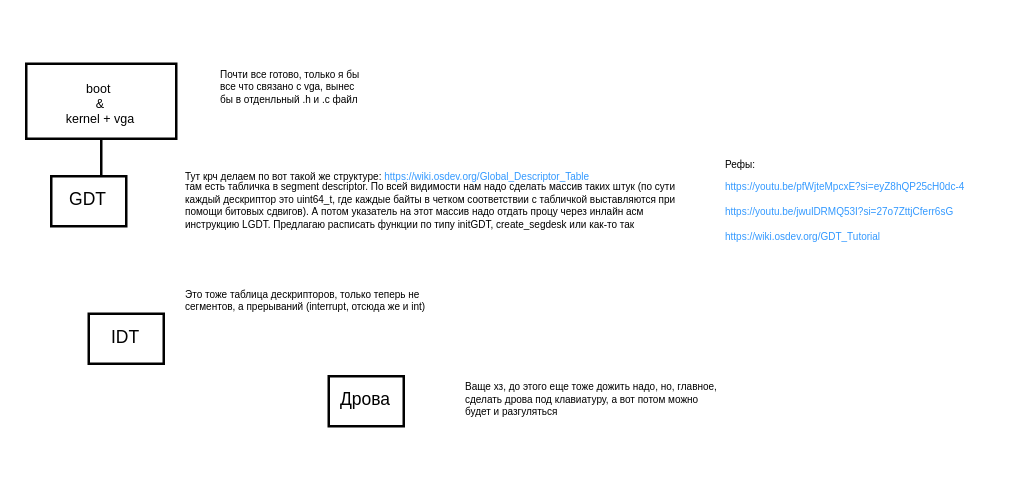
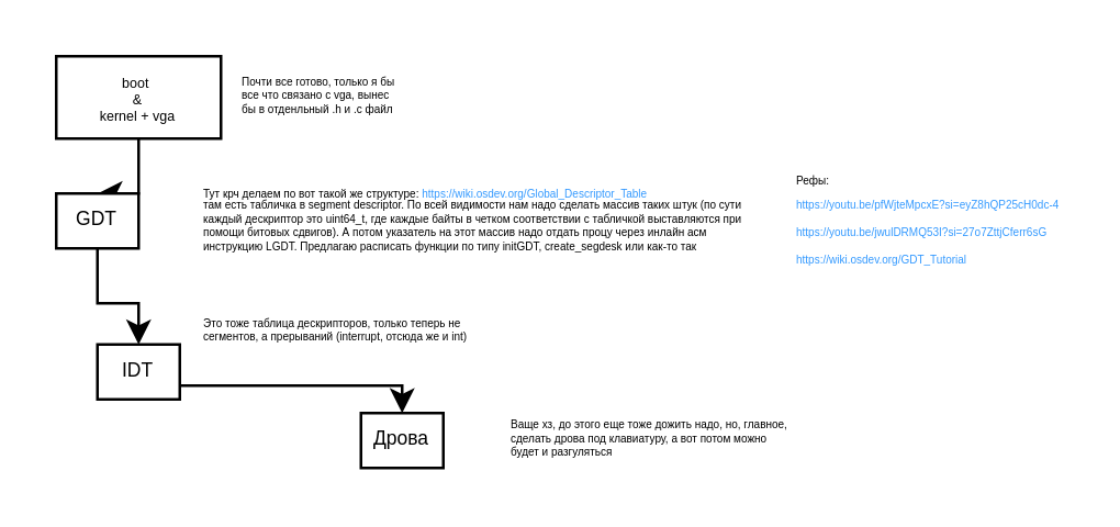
- <mxCell id="3" value="&lt;div&gt;boot&amp;nbsp;&lt;/div&gt;&lt;div&gt;&amp;amp;&lt;br&gt;&lt;/div&gt;&lt;div&gt;kernel + vga&lt;br&gt;&lt;/div&gt;" style="rounded=0;whiteSpace=wrap;html=1;fontSize=5;" vertex="1" parent="1"><mxGeometry x="10" y="25" width="60" height="30" as="geometry" /></mxCell>
+ <mxCell id="3" value="&lt;div&gt;boot&amp;nbsp;&lt;/div&gt;&lt;div&gt;&amp;amp;&lt;br&gt;&lt;/div&gt;&lt;div&gt;kernel + vga&lt;br&gt;&lt;/div&gt;" style="rounded=0;whiteSpace=wrap;html=1;fontSize=5;" vertex="1" parent="1"><mxGeometry x="20" y="20" width="60" height="30" as="geometry" /></mxCell>
+ <mxCell id="4" style="edgeStyle=orthogonalEdgeStyle;rounded=0;orthogonalLoop=1;jettySize=auto;html=1;entryX=0.5;entryY=0;entryDx=0;entryDy=0;" edge="1" parent="1" source="5" target="9"><mxGeometry relative="1" as="geometry" /></mxCell>
+ <mxCell id="8" style="edgeStyle=orthogonalEdgeStyle;rounded=0;orthogonalLoop=1;jettySize=auto;html=1;entryX=0.5;entryY=0;entryDx=0;entryDy=0;" edge="1" parent="1" source="9" target="11"><mxGeometry relative="1" as="geometry"><mxPoint x="50" y="150" as="targetPoint" /><Array as="points"><mxPoint x="50" y="140" /><mxPoint x="161" y="140" /></Array></mxGeometry></mxCell>
